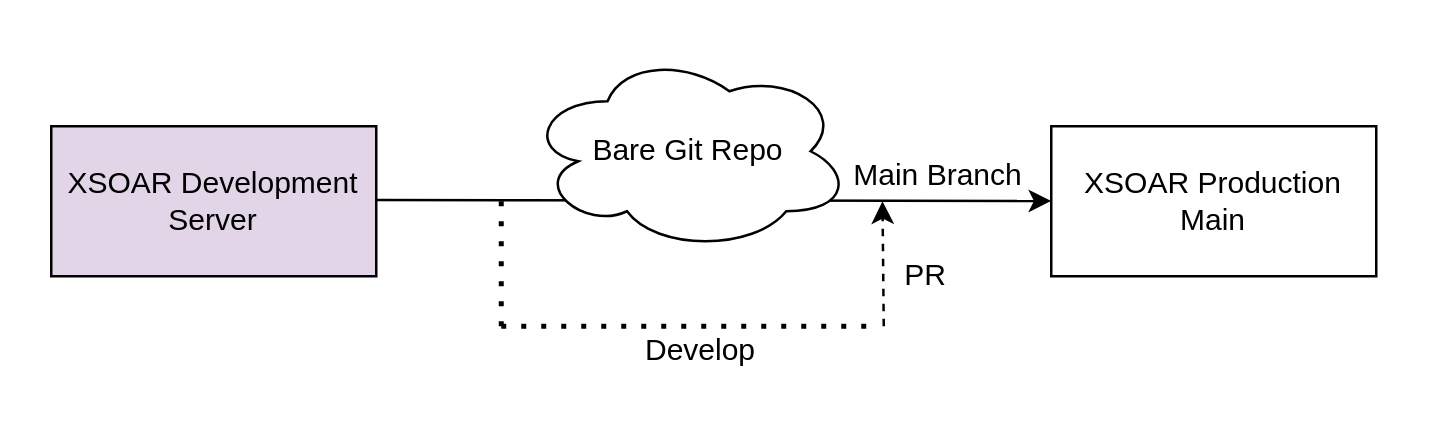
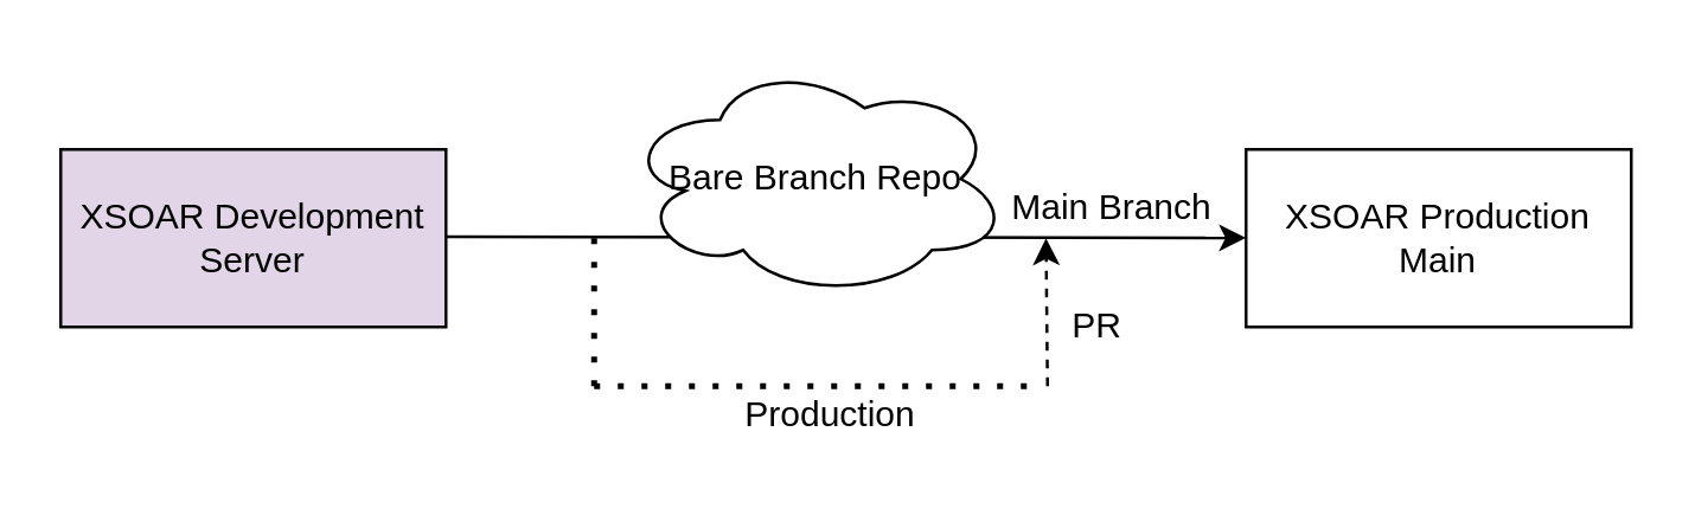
- <mxCell id="5" value="Bare Git Repo" style="ellipse;shape=cloud;whiteSpace=wrap;html=1;" vertex="1" parent="1"><mxGeometry x="210" y="20" width="130" height="80" as="geometry" /></mxCell>
+ <mxCell id="5" value="Bare Branch Repo" style="ellipse;shape=cloud;whiteSpace=wrap;html=1;" vertex="1" parent="1"><mxGeometry x="210" y="20" width="130" height="80" as="geometry" /></mxCell>
- <mxCell id="7" value="Develop" style="text;html=1;strokeColor=none;fillColor=none;align=center;verticalAlign=middle;whiteSpace=wrap;rounded=0;" vertex="1" parent="1"><mxGeometry x="210" y="130" width="140" height="20" as="geometry" /></mxCell>
+ <mxCell id="7" value="Production" style="text;html=1;strokeColor=none;fillColor=none;align=center;verticalAlign=middle;whiteSpace=wrap;rounded=0;" vertex="1" parent="1"><mxGeometry x="210" y="130" width="140" height="20" as="geometry" /></mxCell>
